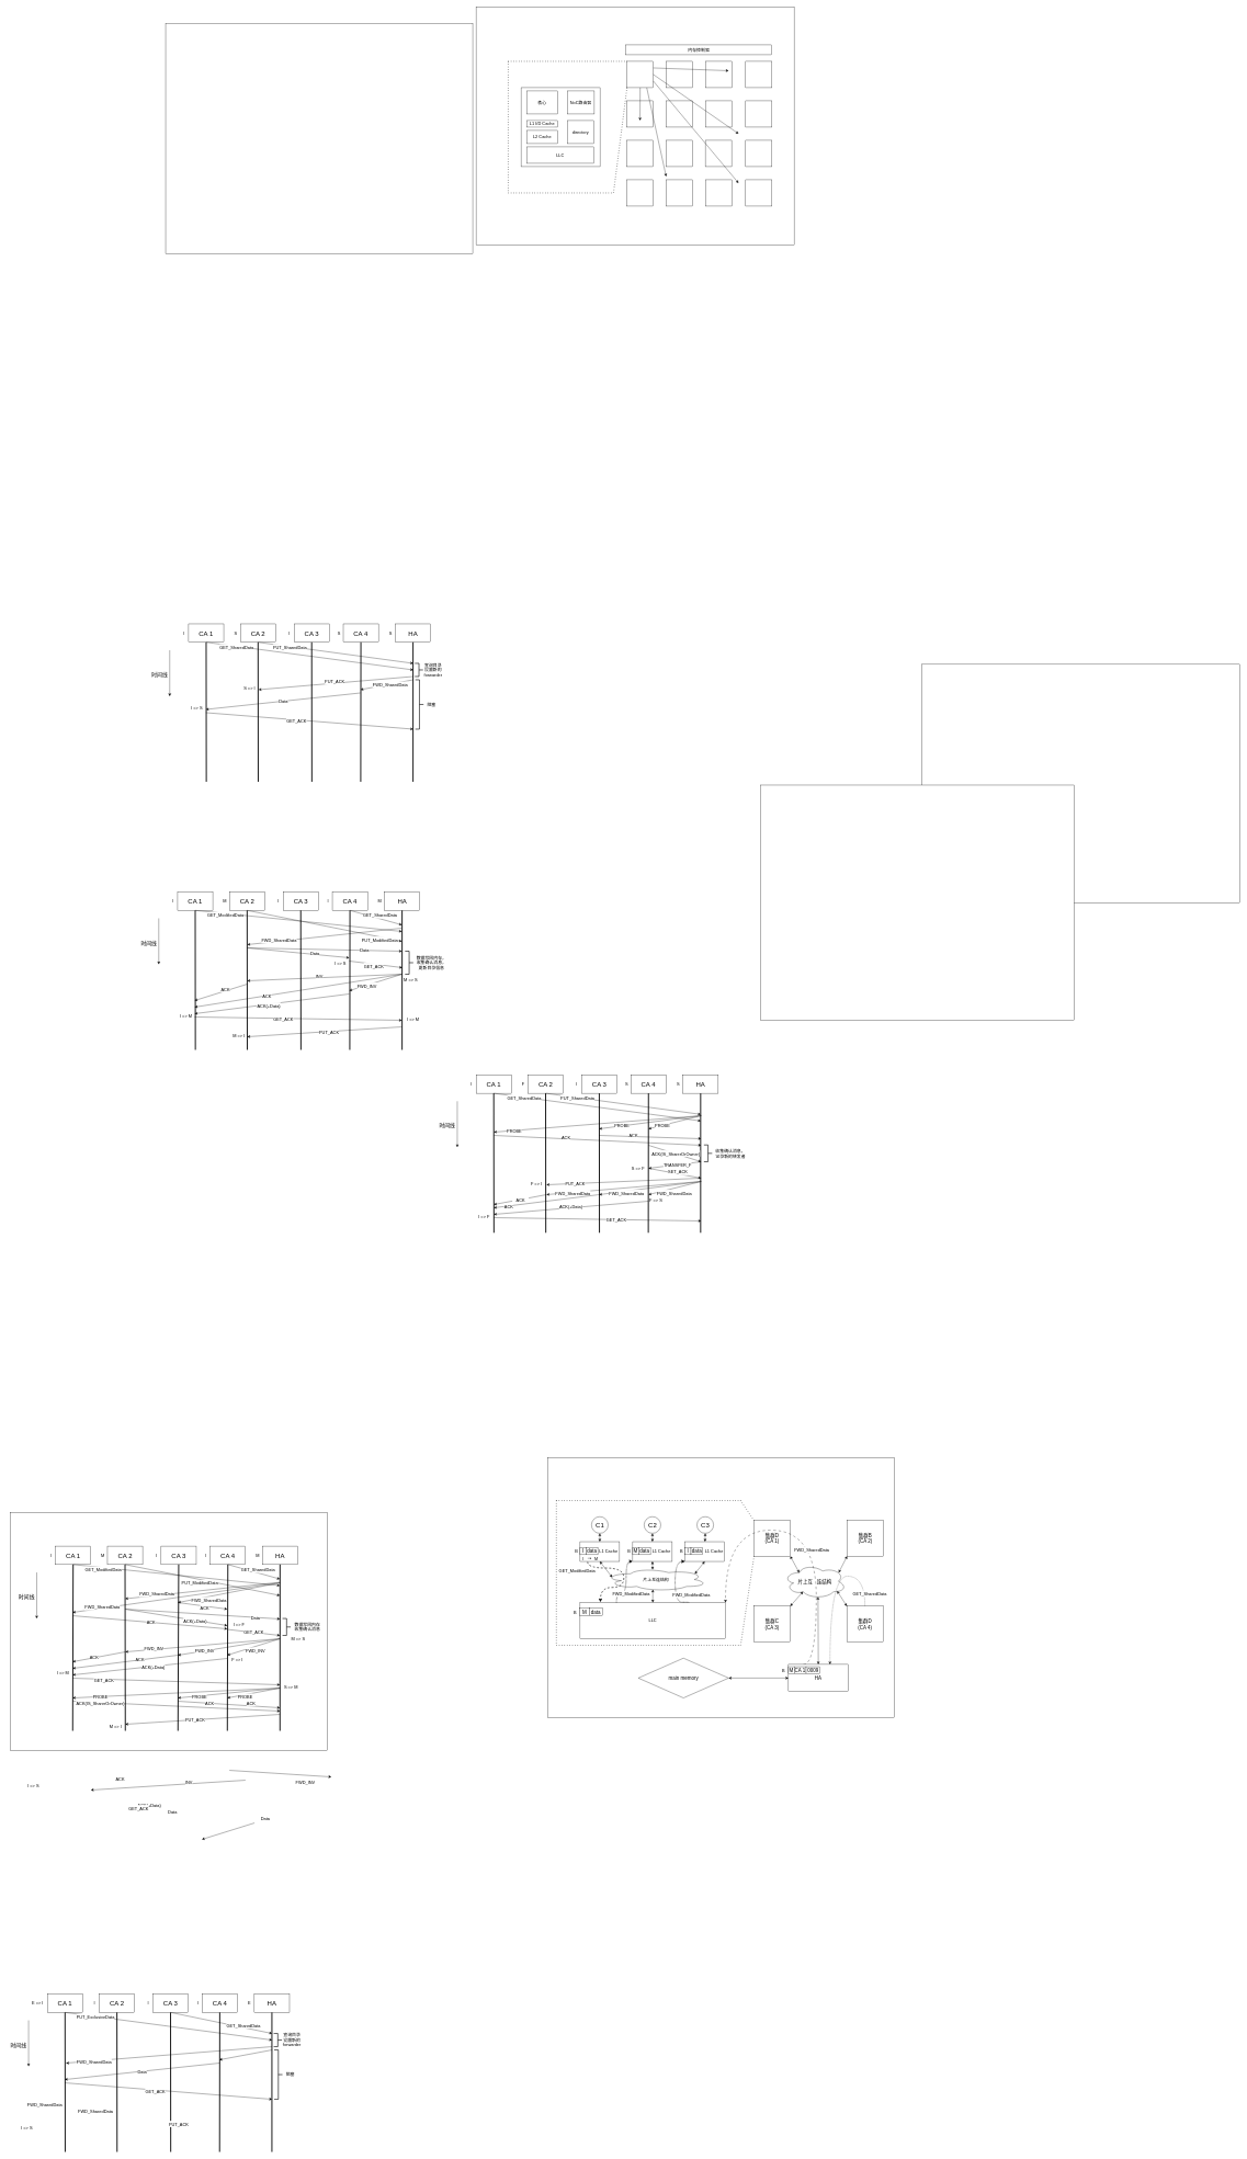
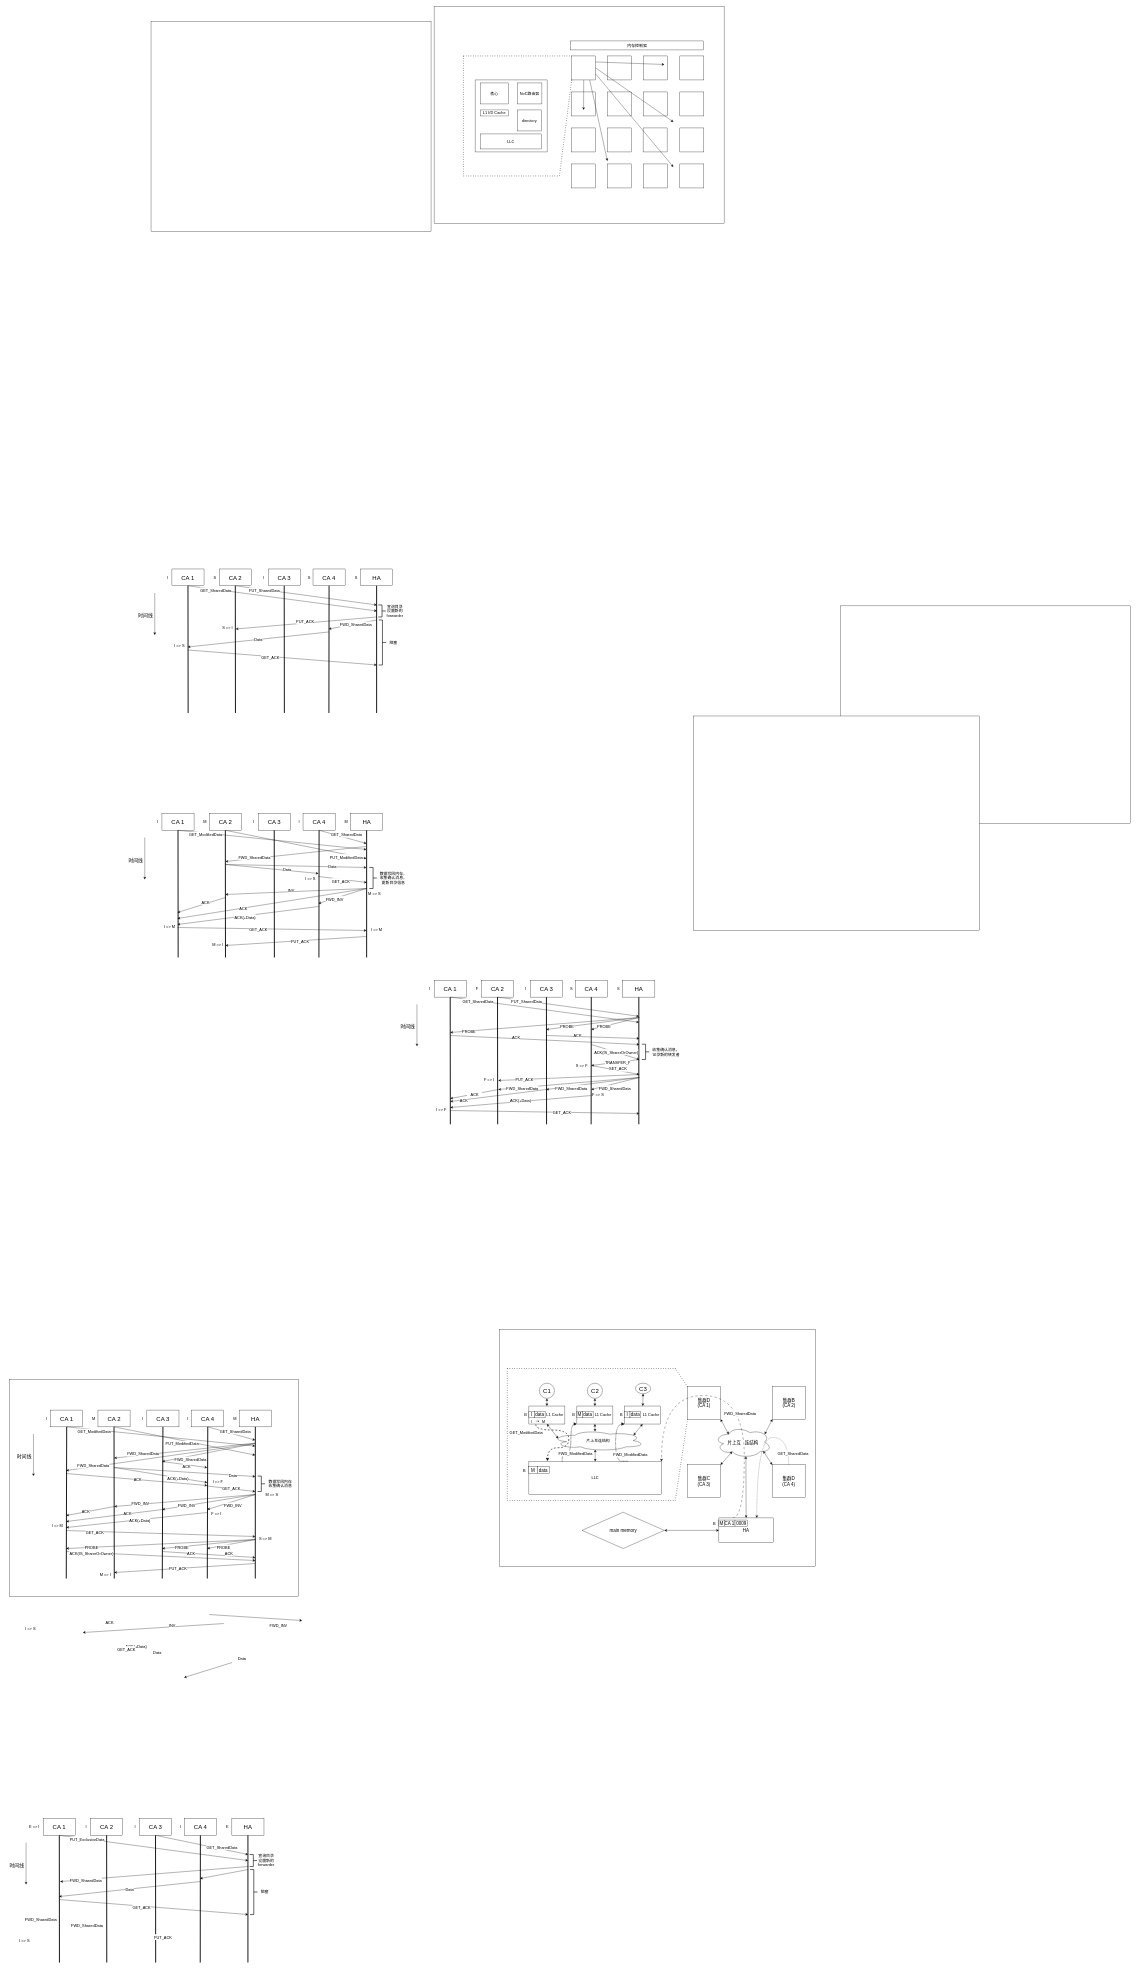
- <mxCell id="26" value="L2 Cache" style="rounded=0;whiteSpace=wrap;html=1;labelBackgroundColor=default;strokeColor=default;fontSize=13;fillColor=default;" parent="1" vertex="1"><mxGeometry x="1599.66" y="396" width="94" height="40" as="geometry" /></mxCell>
- <mxCell id="121" value="&lt;font style=&quot;font-size: 20px;&quot;&gt;C3&lt;/font&gt;" style="ellipse;whiteSpace=wrap;html=1;aspect=fixed;sketch=0;fillStyle=auto;strokeWidth=1;fontSize=11;" parent="1" vertex="1"><mxGeometry x="2117.25" y="4610" width="50.5" height="50.5" as="geometry" /></mxCell>
+ <mxCell id="121" value="&lt;font style=&quot;font-size: 20px;&quot;&gt;C3&lt;/font&gt;" style="ellipse;whiteSpace=wrap;html=1;aspect=fixed;sketch=0;fillStyle=auto;strokeWidth=1;fontSize=11;" parent="1" vertex="1"><mxGeometry x="2117.25" y="4610" width="50.5" height="35" as="geometry" /></mxCell>
